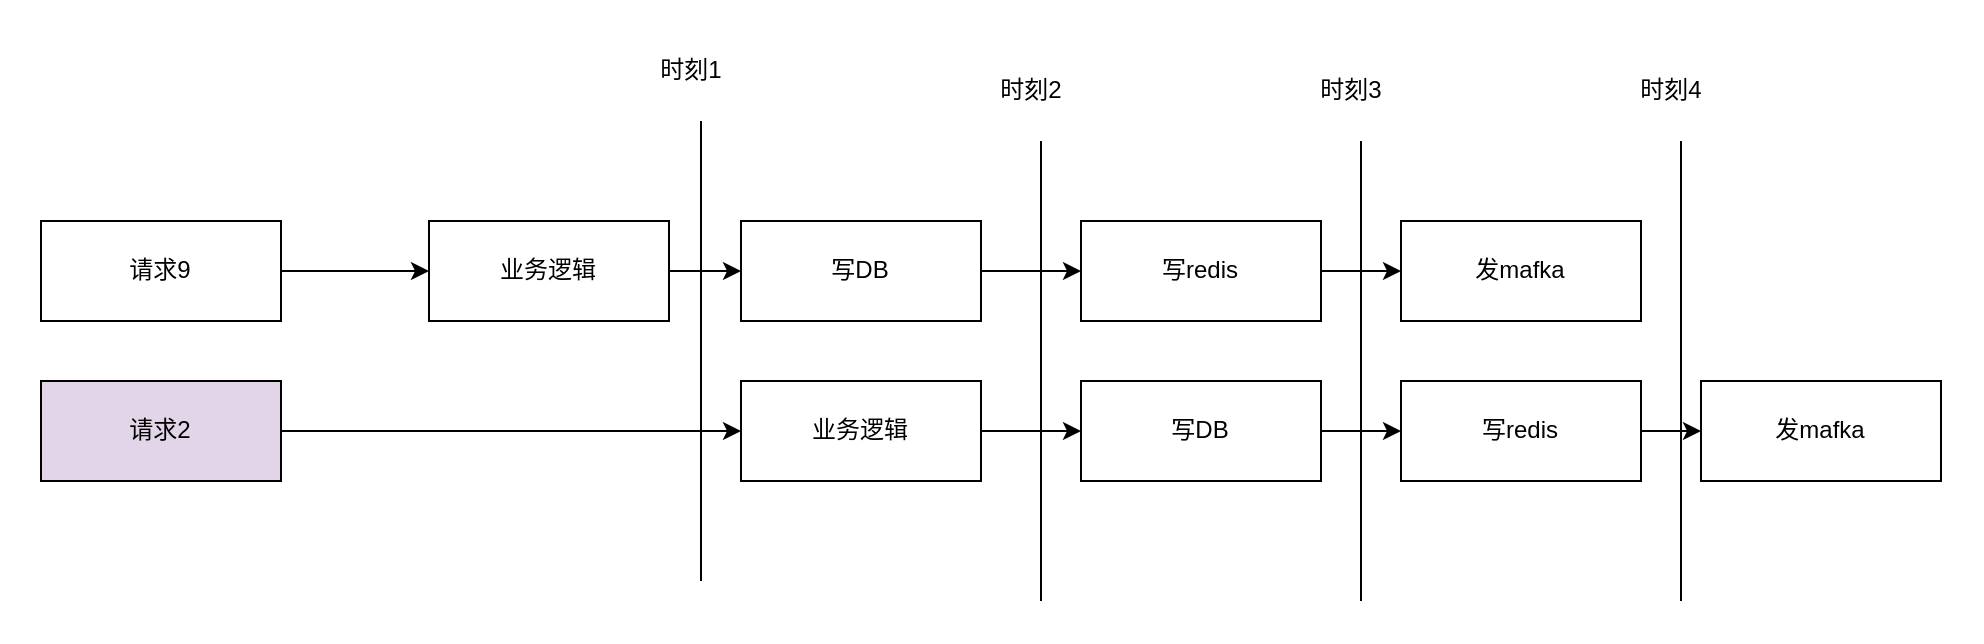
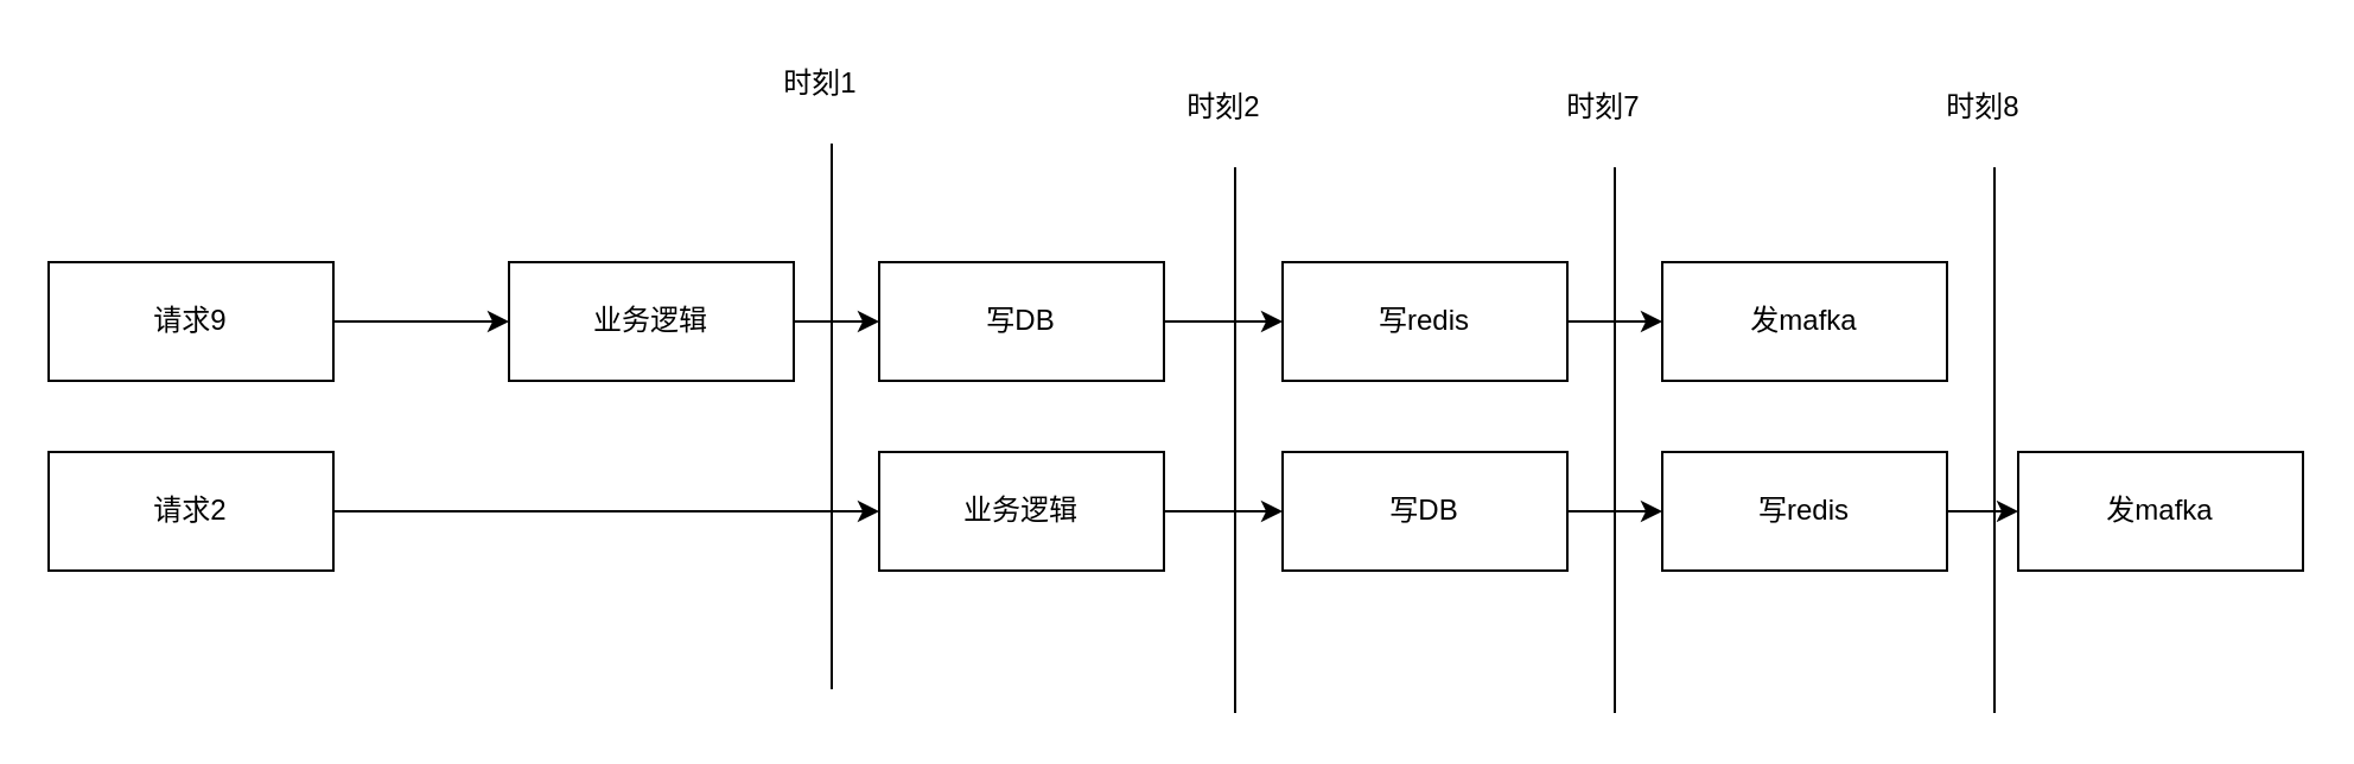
- <mxCell id="25" value="时刻3" style="text;html=1;align=center;verticalAlign=middle;resizable=0;points=[];autosize=1;strokeColor=none;fillColor=none;" vertex="1" parent="1"><mxGeometry x="650" y="30" width="50" height="30" as="geometry" /></mxCell>
+ <mxCell id="25" value="时刻7" style="text;html=1;align=center;verticalAlign=middle;resizable=0;points=[];autosize=1;strokeColor=none;fillColor=none;" vertex="1" parent="1"><mxGeometry x="650" y="30" width="50" height="30" as="geometry" /></mxCell>
- <mxCell id="27" value="时刻4" style="text;html=1;align=center;verticalAlign=middle;resizable=0;points=[];autosize=1;strokeColor=none;fillColor=none;" vertex="1" parent="1"><mxGeometry x="810" y="30" width="50" height="30" as="geometry" /></mxCell>
+ <mxCell id="27" value="时刻8" style="text;html=1;align=center;verticalAlign=middle;resizable=0;points=[];autosize=1;strokeColor=none;fillColor=none;" vertex="1" parent="1"><mxGeometry x="810" y="30" width="50" height="30" as="geometry" /></mxCell>
- <mxCell id="5" value="请求2" style="rounded=0;whiteSpace=wrap;html=1;fillColor=#e1d5e7;" vertex="1" parent="1"><mxGeometry x="20" y="190" width="120" height="50" as="geometry" /></mxCell>
+ <mxCell id="5" value="请求2" style="rounded=0;whiteSpace=wrap;html=1;" vertex="1" parent="1"><mxGeometry x="20" y="190" width="120" height="50" as="geometry" /></mxCell>
